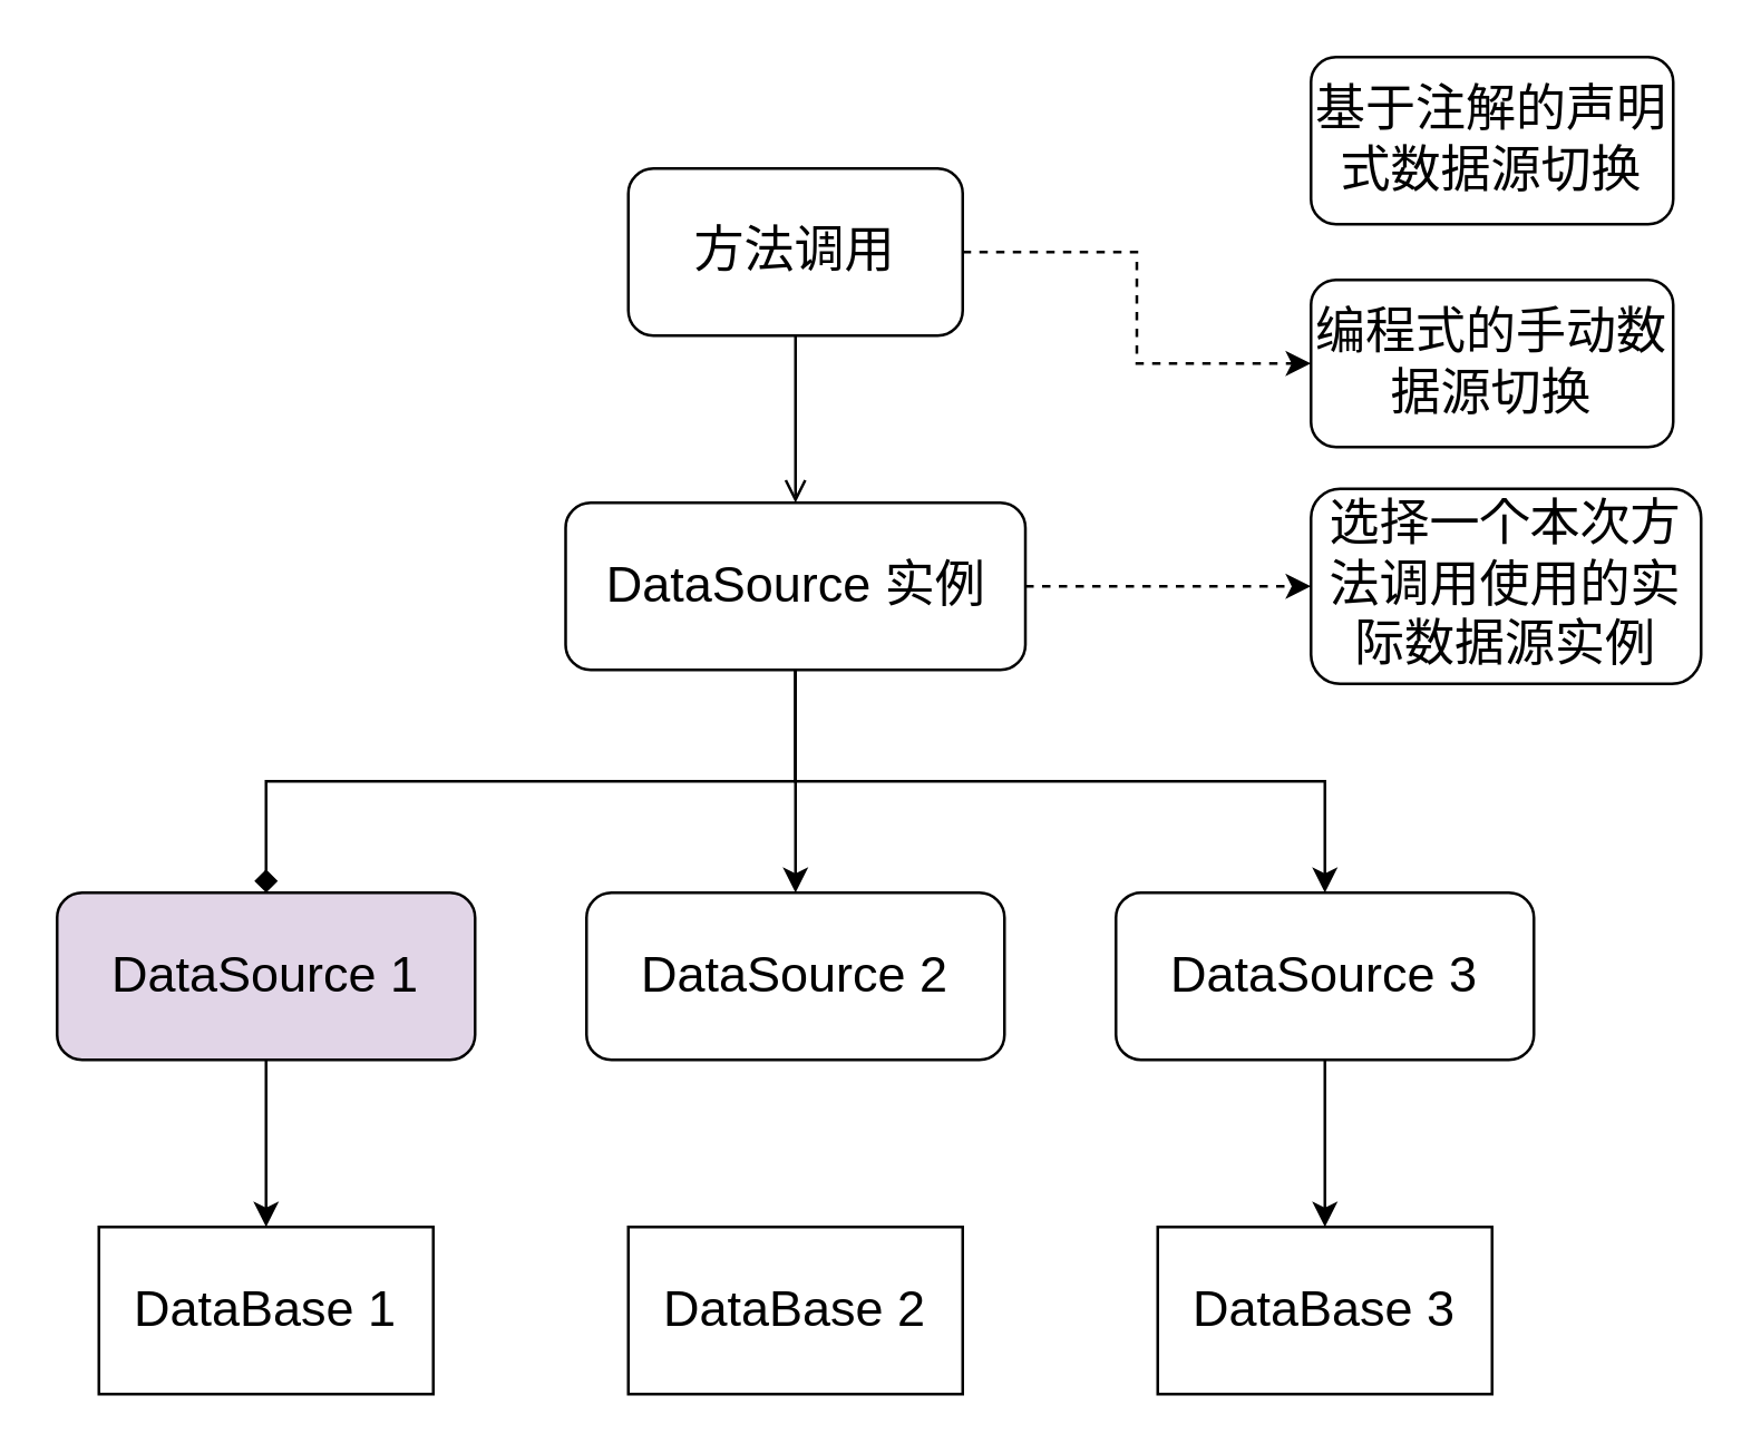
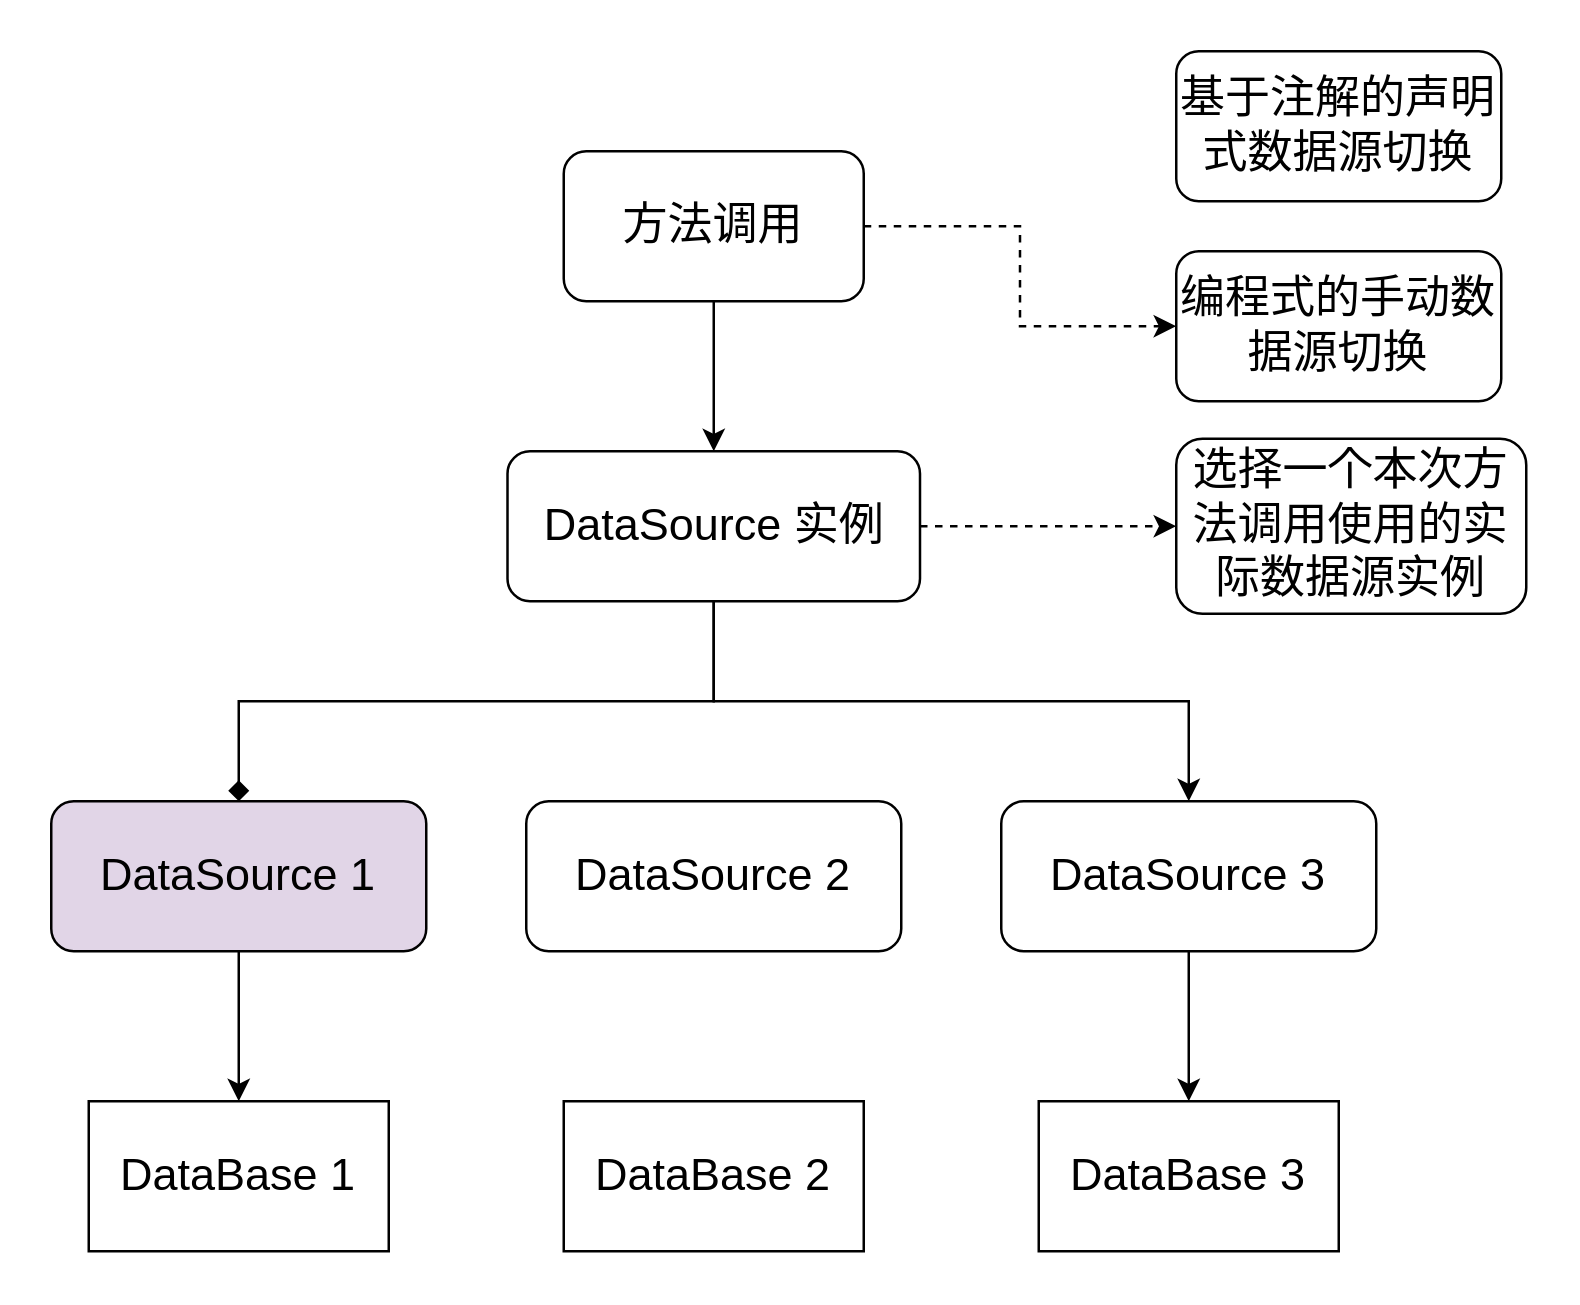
- <mxCell id="13" style="edgeStyle=orthogonalEdgeStyle;rounded=0;orthogonalLoop=1;jettySize=auto;html=1;endArrow=open;" edge="1" parent="1" source="14" target="11"><mxGeometry relative="1" as="geometry" /></mxCell>
+ <mxCell id="13" style="edgeStyle=orthogonalEdgeStyle;rounded=0;orthogonalLoop=1;jettySize=auto;html=1;" edge="1" parent="1" source="14" target="11"><mxGeometry relative="1" as="geometry" /></mxCell>
- <mxCell id="7" style="edgeStyle=orthogonalEdgeStyle;rounded=0;orthogonalLoop=1;jettySize=auto;html=1;entryX=0.5;entryY=0;entryDx=0;entryDy=0;" edge="1" parent="1" source="11" target="4"><mxGeometry relative="1" as="geometry" /></mxCell>
